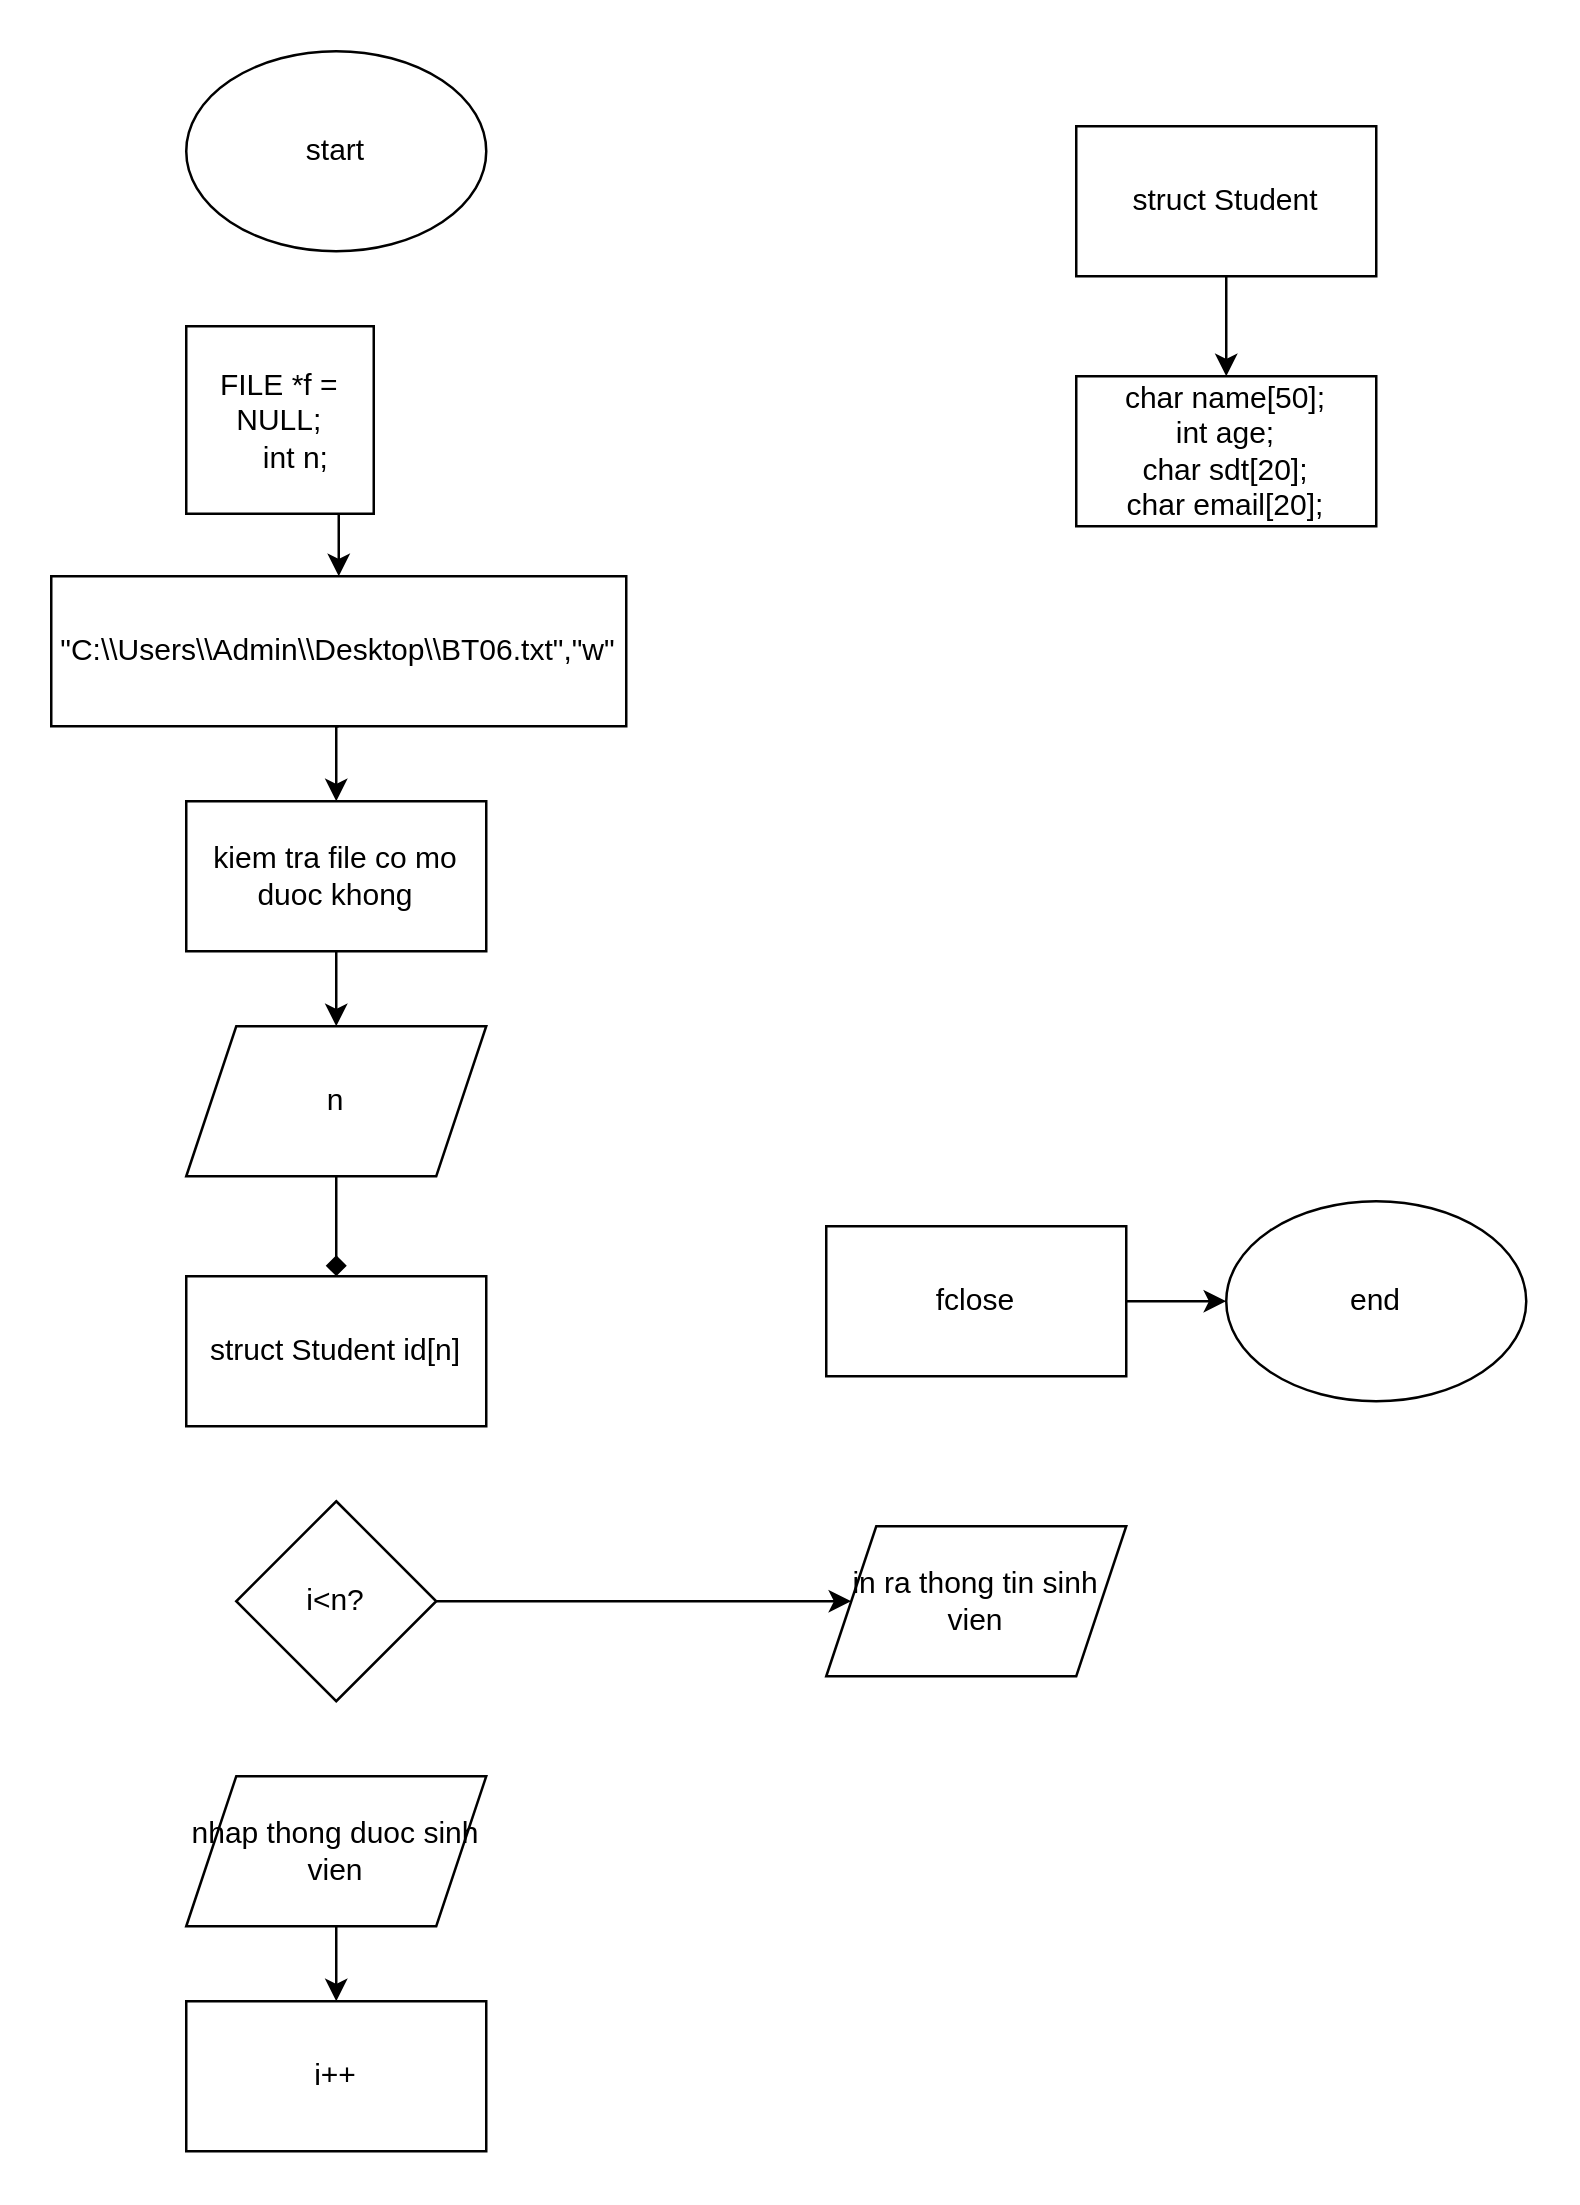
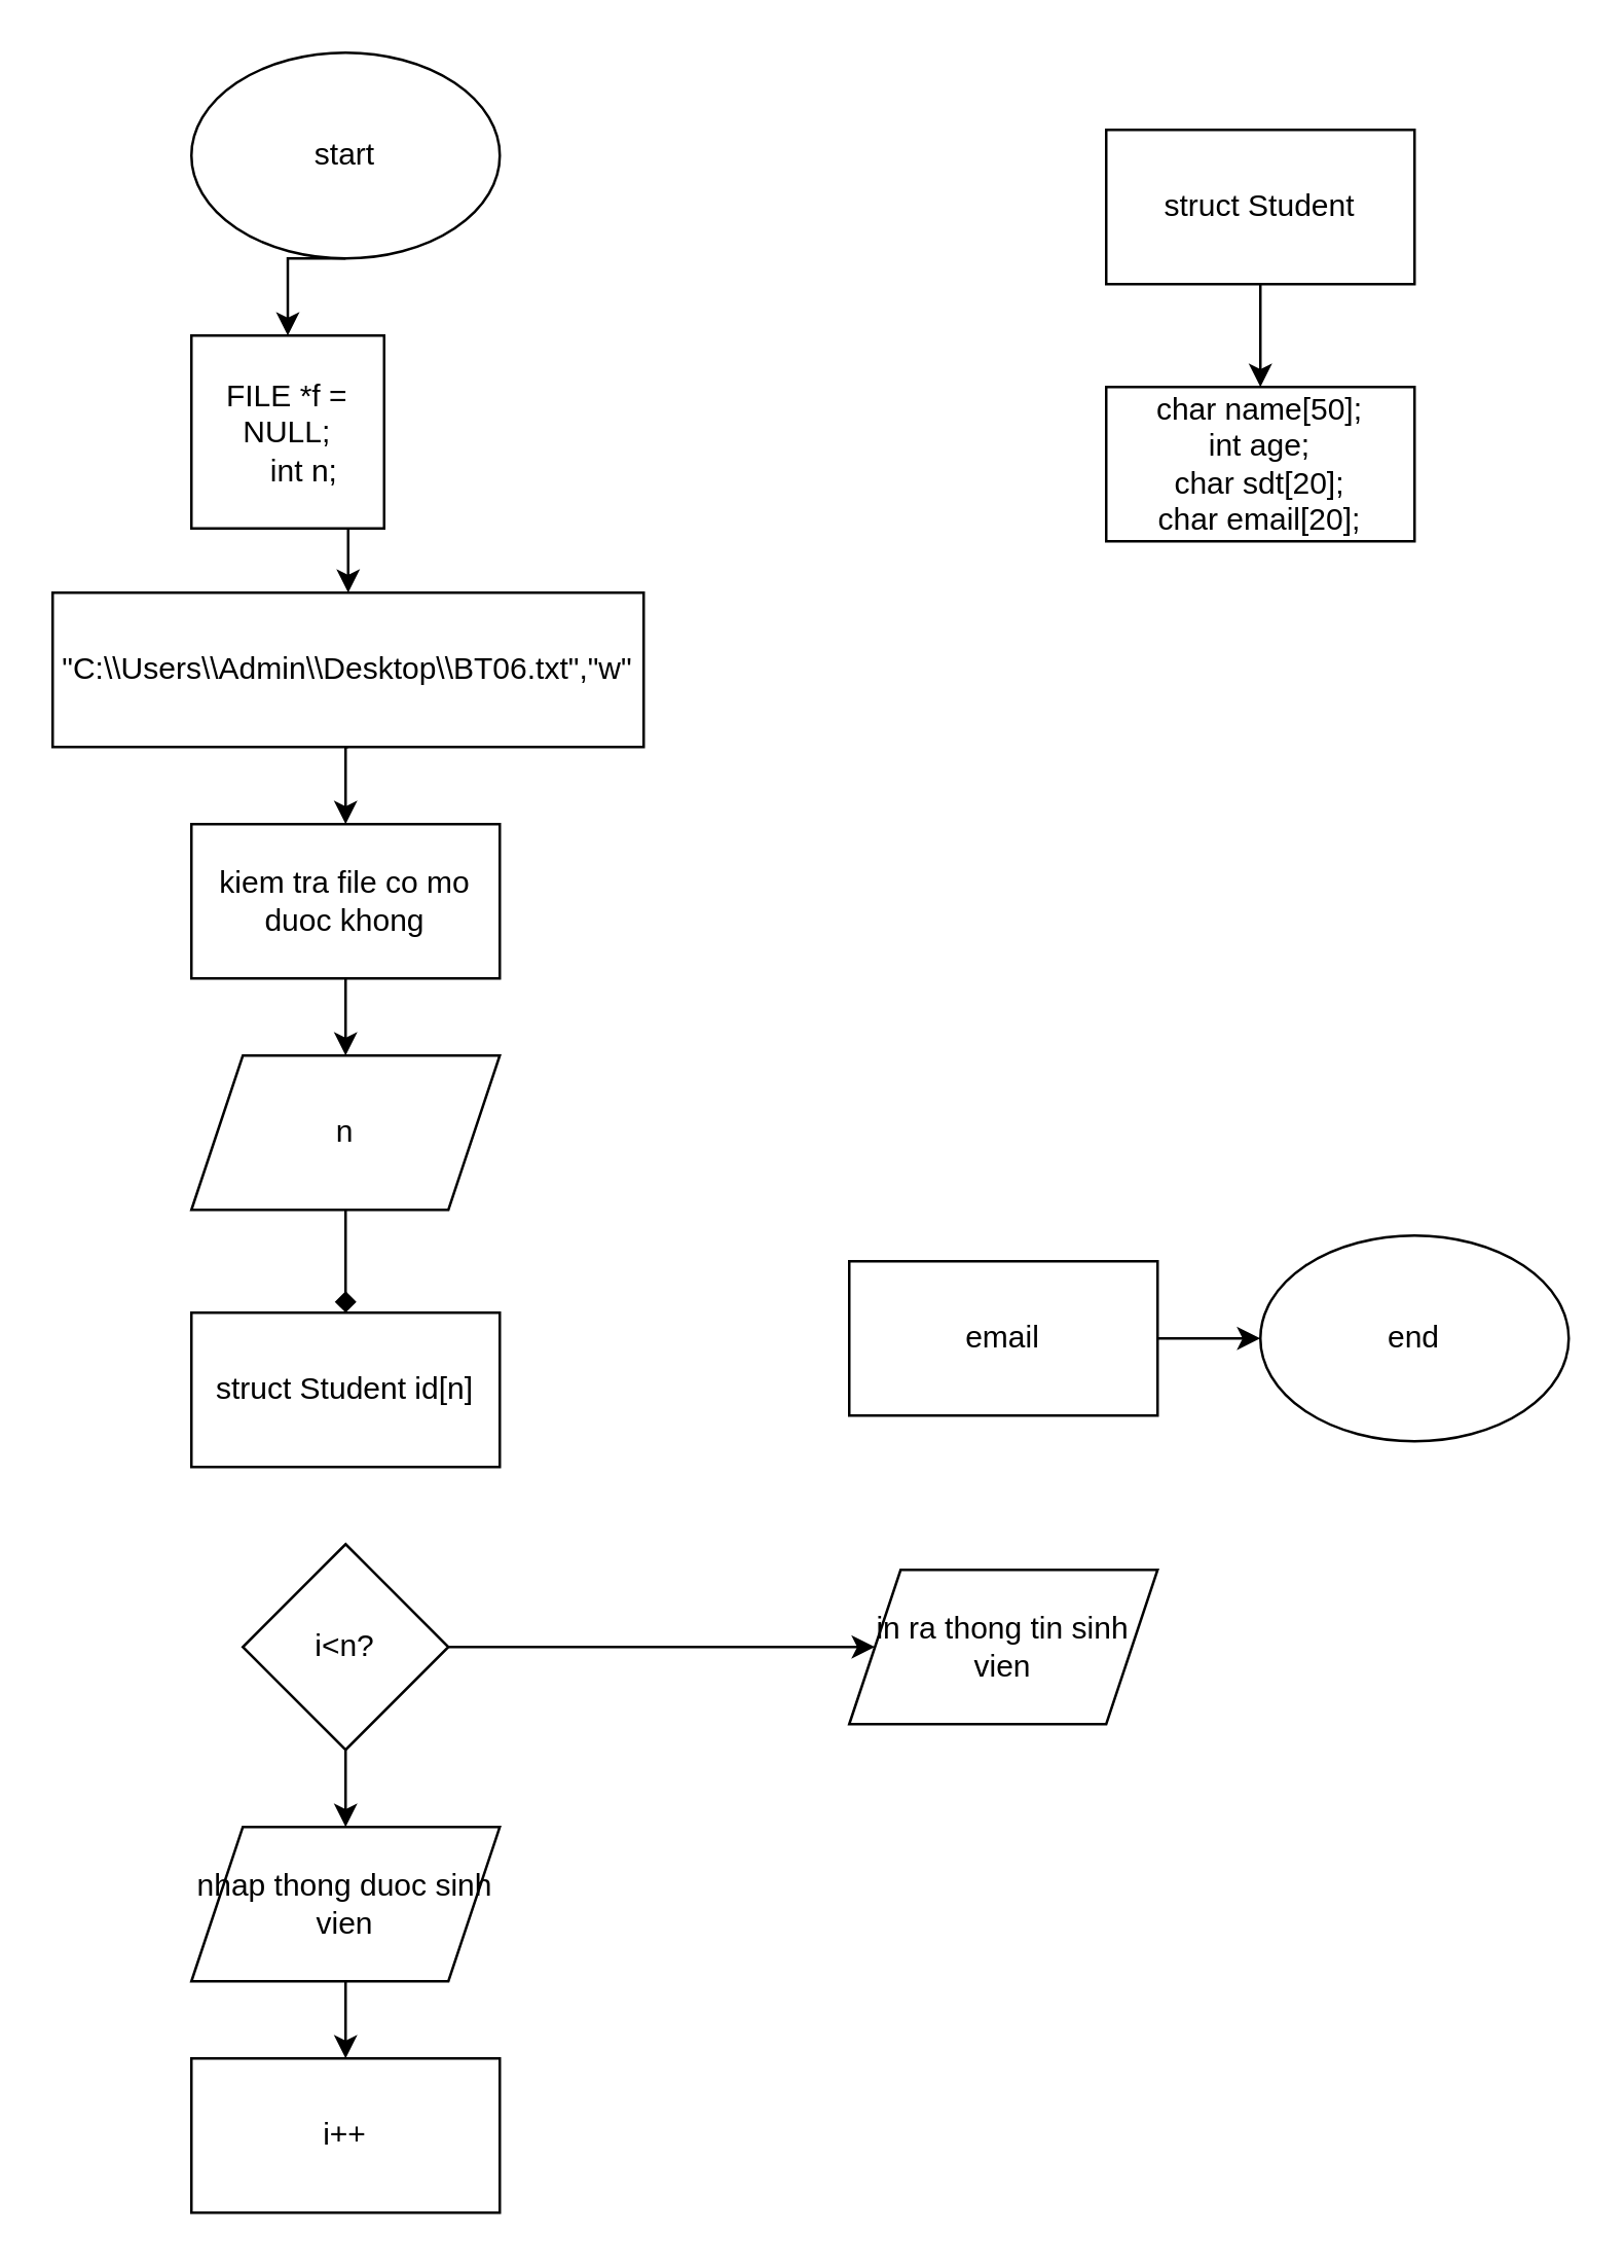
+ <mxCell id="2" style="edgeStyle=orthogonalEdgeStyle;rounded=0;orthogonalLoop=1;jettySize=auto;html=1;exitX=0.5;exitY=1;exitDx=0;exitDy=0;entryX=0.5;entryY=0;entryDx=0;entryDy=0;" parent="1" source="3" target="8" edge="1"><mxGeometry relative="1" as="geometry" /></mxCell>
- <mxCell id="24" value="fclose" style="rounded=0;whiteSpace=wrap;html=1;" parent="1" vertex="1"><mxGeometry x="330" y="490" width="120" height="60" as="geometry" /></mxCell>
+ <mxCell id="24" value="email" style="rounded=0;whiteSpace=wrap;html=1;" parent="1" vertex="1"><mxGeometry x="330" y="490" width="120" height="60" as="geometry" /></mxCell>
+ <mxCell id="16" style="edgeStyle=orthogonalEdgeStyle;rounded=0;orthogonalLoop=1;jettySize=auto;html=1;exitX=0.5;exitY=1;exitDx=0;exitDy=0;entryX=0.5;entryY=0;entryDx=0;entryDy=0;" parent="1" source="18" target="20" edge="1"><mxGeometry relative="1" as="geometry" /></mxCell>
